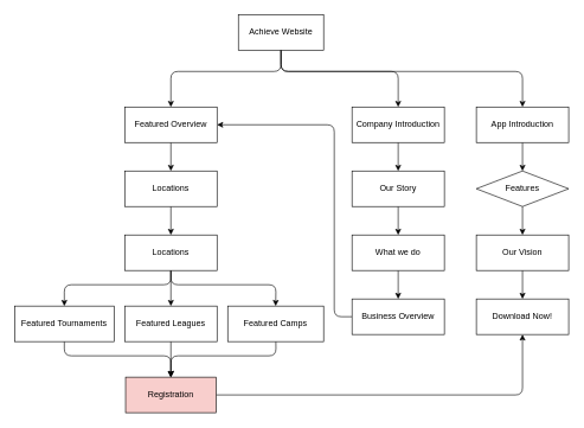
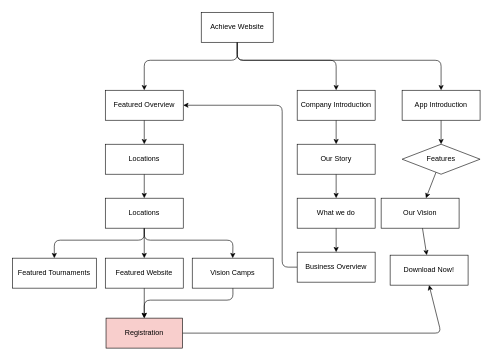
- <mxCell id="27" value="Our Vision" style="rounded=0;whiteSpace=wrap;html=1;" parent="1" vertex="1"><mxGeometry x="670" y="330" width="130" height="50" as="geometry" /></mxCell>
+ <mxCell id="27" value="Our Vision" style="rounded=0;whiteSpace=wrap;html=1;" parent="1" vertex="1"><mxGeometry x="635" y="330" width="130" height="50" as="geometry" /></mxCell>
- <mxCell id="28" value="Download Now!" style="rounded=0;whiteSpace=wrap;html=1;" parent="1" vertex="1"><mxGeometry x="670" y="420" width="130" height="50" as="geometry" /></mxCell>
+ <mxCell id="28" value="Download Now!" style="rounded=0;whiteSpace=wrap;html=1;" parent="1" vertex="1"><mxGeometry x="650" y="425" width="130" height="50" as="geometry" /></mxCell>
- <mxCell id="10" value="Featured Leagues" style="rounded=0;whiteSpace=wrap;html=1;" parent="1" vertex="1"><mxGeometry x="175" y="430" width="130" height="50" as="geometry" /></mxCell>
+ <mxCell id="10" value="Featured Website" style="rounded=0;whiteSpace=wrap;html=1;" parent="1" vertex="1"><mxGeometry x="175" y="430" width="130" height="50" as="geometry" /></mxCell>
- <mxCell id="8" value="Featured Camps" style="rounded=0;whiteSpace=wrap;html=1;" parent="1" vertex="1"><mxGeometry x="320" y="430" width="135" height="50" as="geometry" /></mxCell>
+ <mxCell id="8" value="Vision Camps" style="rounded=0;whiteSpace=wrap;html=1;" parent="1" vertex="1"><mxGeometry x="320" y="430" width="135" height="50" as="geometry" /></mxCell>
- <mxCell id="5" style="edgeStyle=none;html=1;entryX=0.5;entryY=0;entryDx=0;entryDy=0;exitX=0.5;exitY=1;exitDx=0;exitDy=0;" parent="1" source="6" target="32" edge="1"><mxGeometry relative="1" as="geometry"><Array as="points"><mxPoint x="90" y="500" /><mxPoint x="240" y="500" /></Array></mxGeometry></mxCell>
